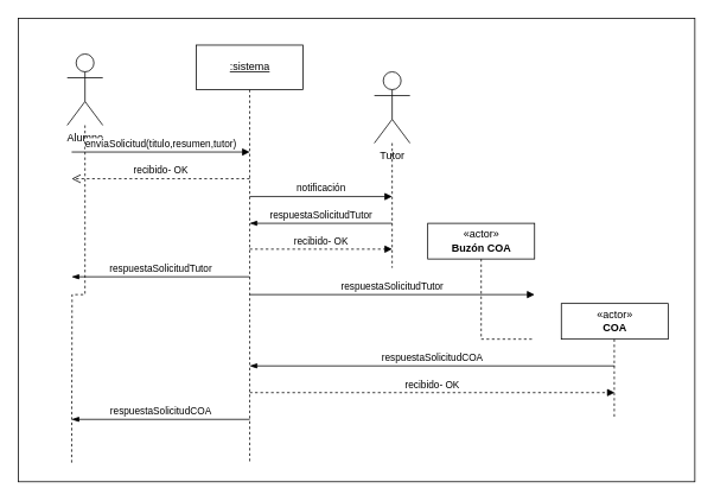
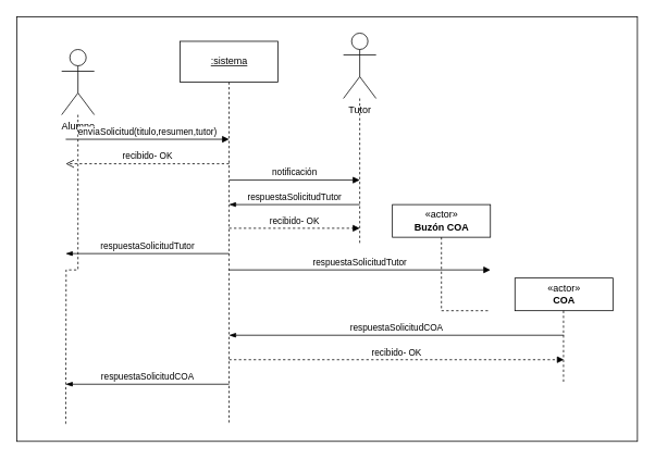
- <mxCell id="4" value="Tutor" style="shape=umlActor;verticalLabelPosition=bottom;verticalAlign=top;html=1;" vertex="1" parent="1"><mxGeometry x="420" y="80" width="40" height="80" as="geometry" /></mxCell>
+ <mxCell id="4" value="Tutor" style="shape=umlActor;verticalLabelPosition=bottom;verticalAlign=top;html=1;" vertex="1" parent="1"><mxGeometry x="420" y="40" width="40" height="80" as="geometry" /></mxCell>
